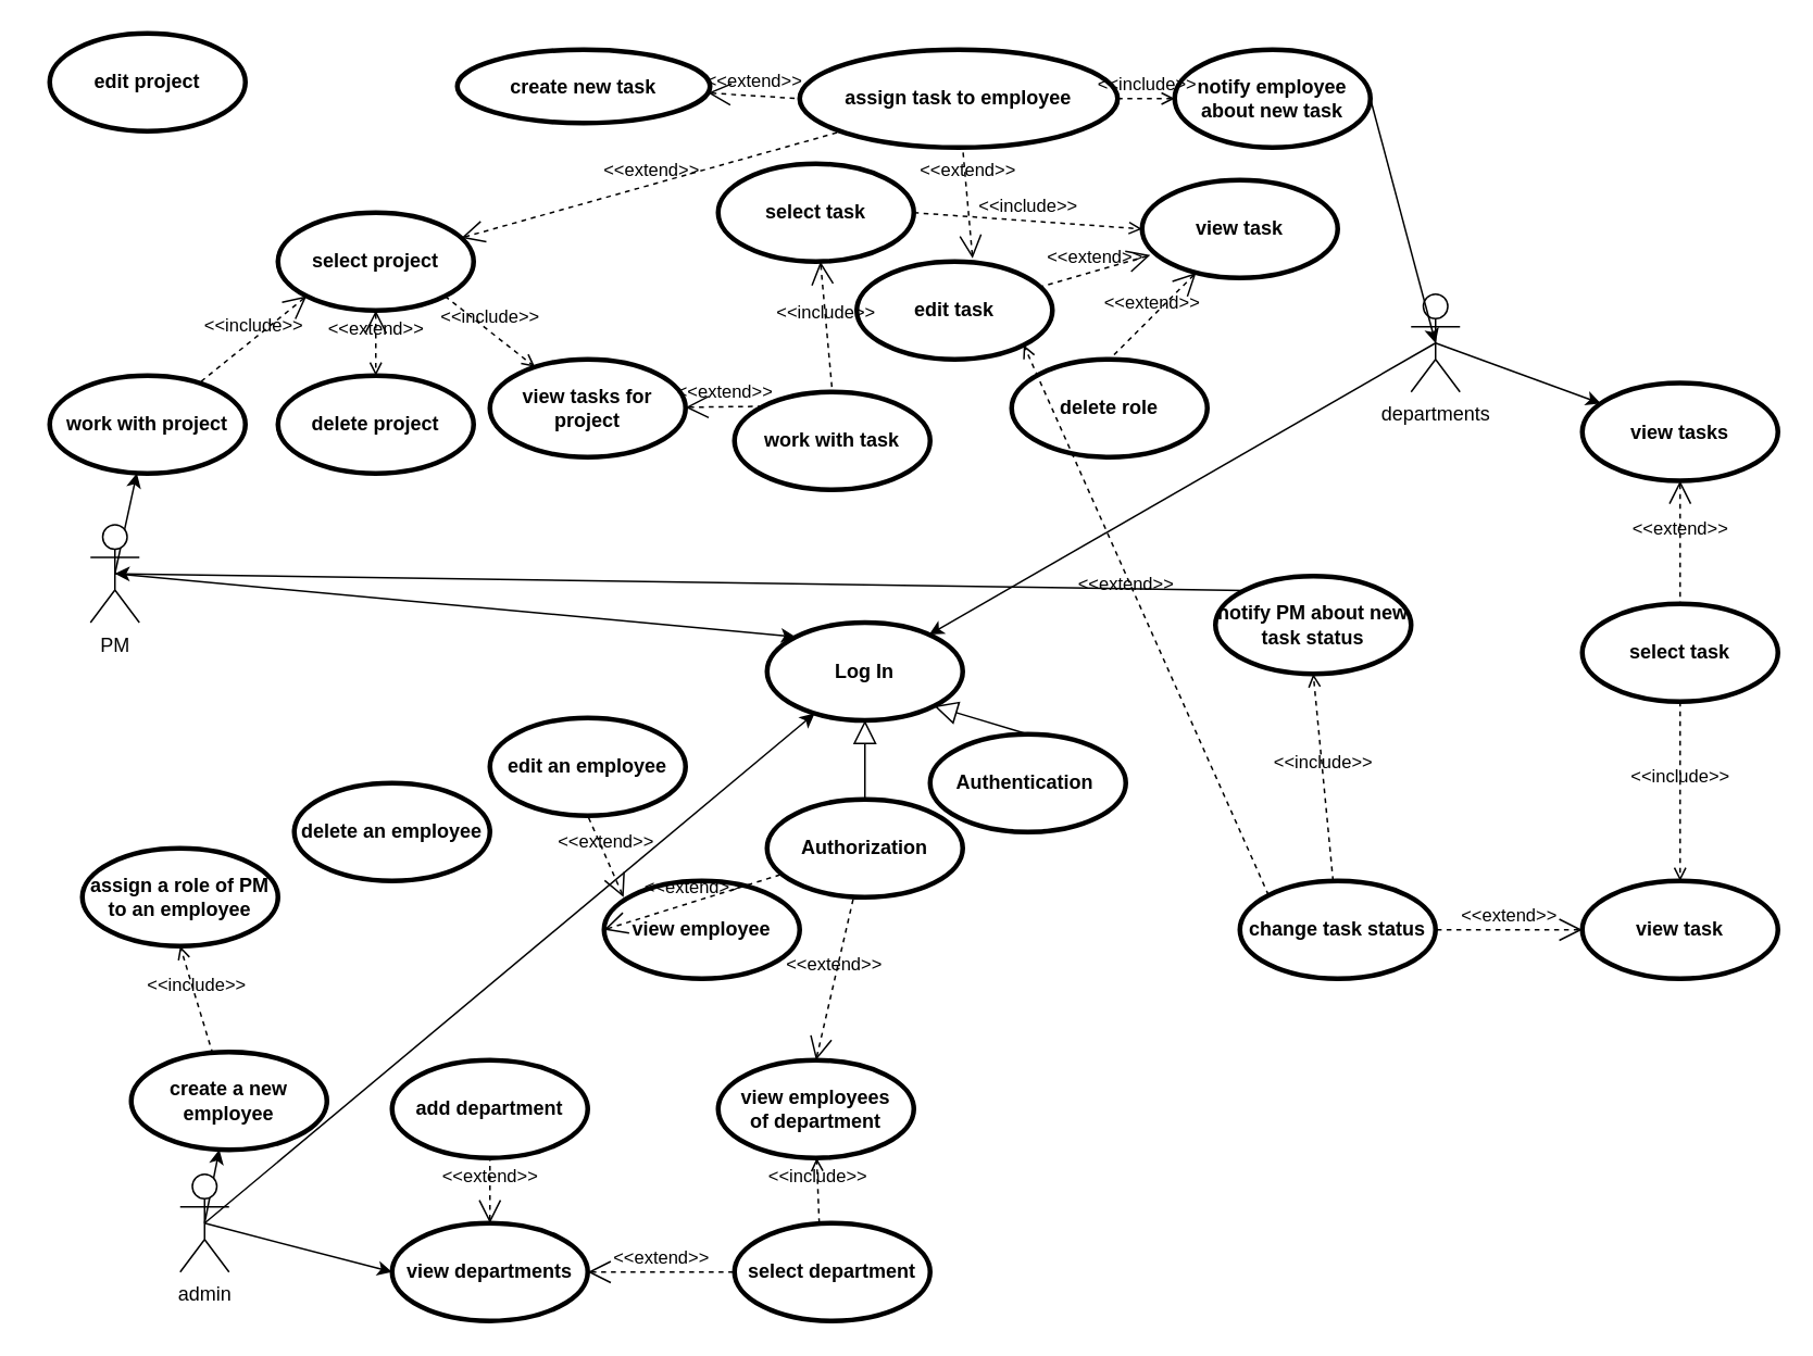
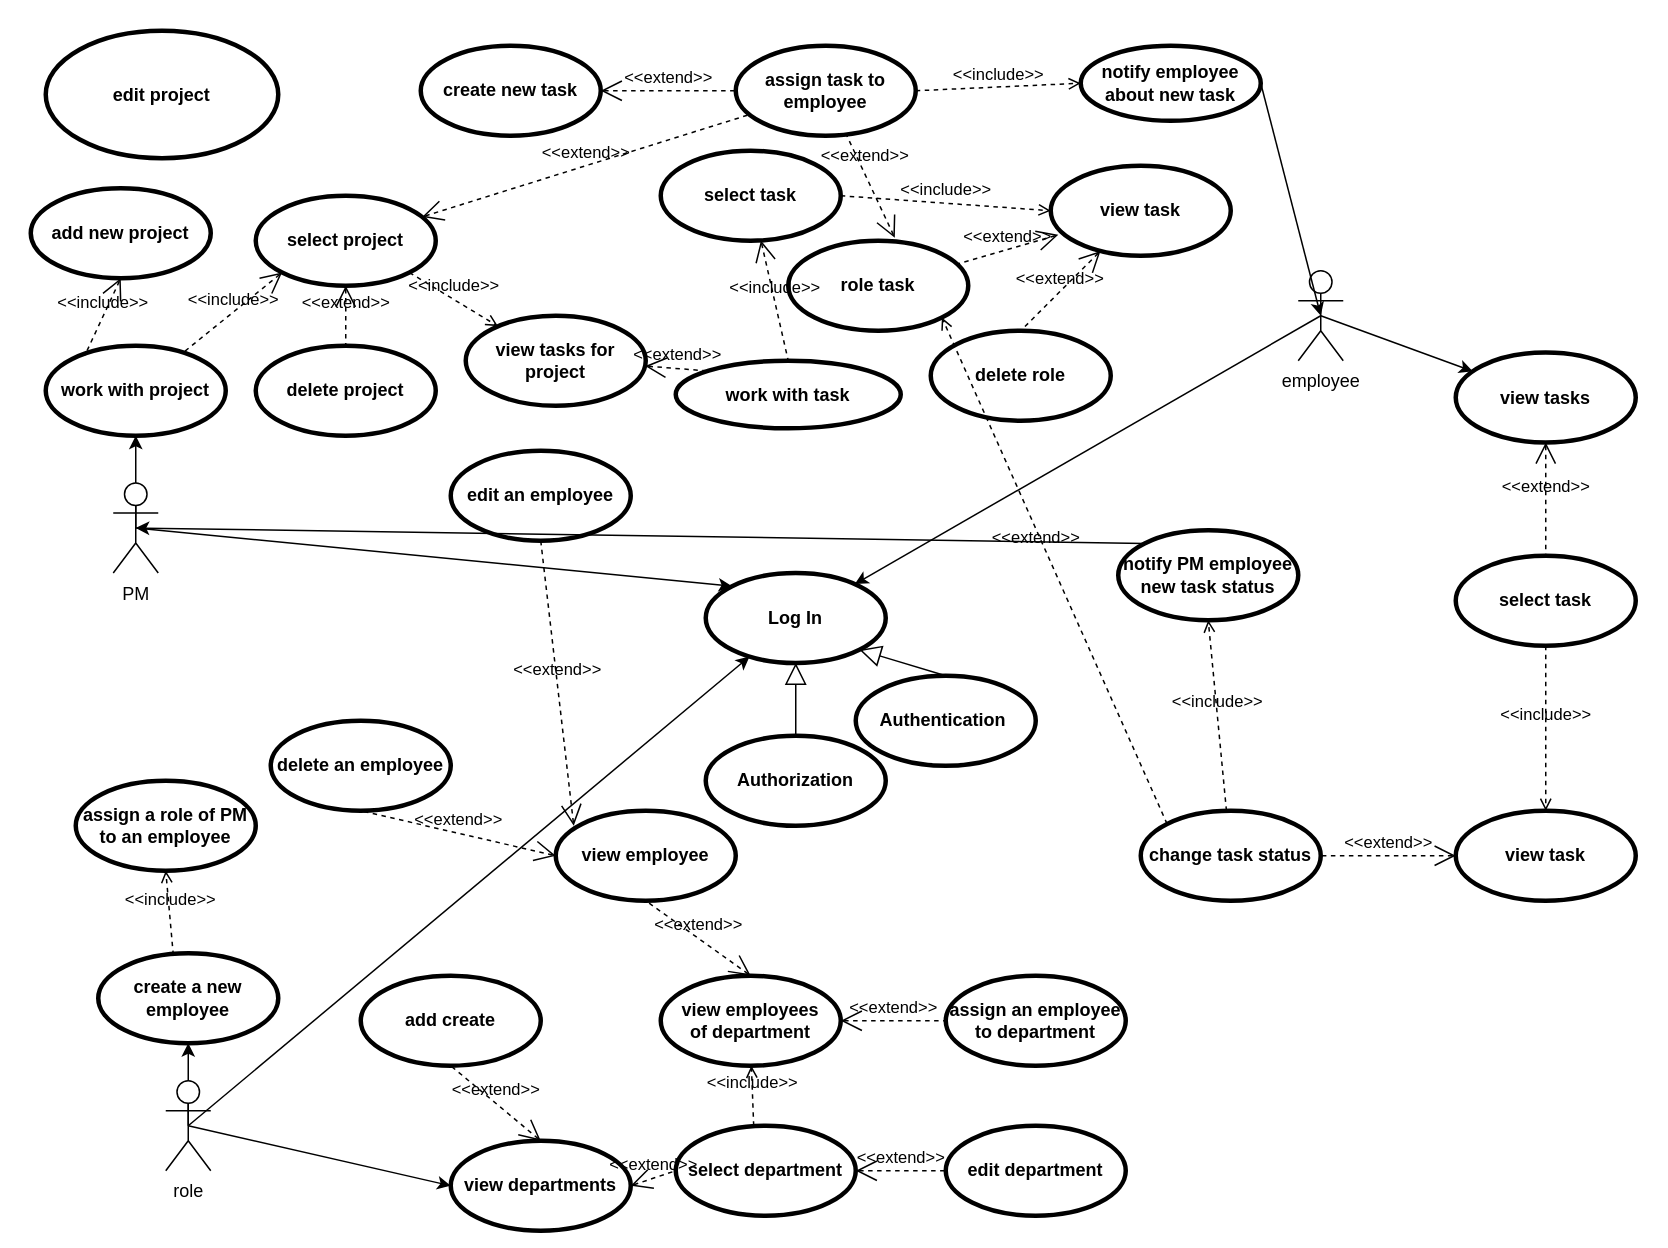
- <mxCell id="36" value="edit project" style="shape=ellipse;html=1;strokeWidth=3;fontStyle=1;whiteSpace=wrap;align=center;perimeter=ellipsePerimeter;" parent="1" vertex="1"><mxGeometry x="30" y="20" width="120" height="60" as="geometry" /></mxCell>
+ <mxCell id="36" value="edit project" style="shape=ellipse;html=1;strokeWidth=3;fontStyle=1;whiteSpace=wrap;align=center;perimeter=ellipsePerimeter;" parent="1" vertex="1"><mxGeometry x="30" y="20" width="155" height="85" as="geometry" /></mxCell>
- <mxCell id="11" value="create new task" style="shape=ellipse;html=1;strokeWidth=3;fontStyle=1;whiteSpace=wrap;align=center;perimeter=ellipsePerimeter;" parent="1" vertex="1"><mxGeometry x="280" y="30" width="155" height="45" as="geometry" /></mxCell>
+ <mxCell id="11" value="create new task" style="shape=ellipse;html=1;strokeWidth=3;fontStyle=1;whiteSpace=wrap;align=center;perimeter=ellipsePerimeter;" parent="1" vertex="1"><mxGeometry x="280" y="30" width="120" height="60" as="geometry" /></mxCell>
- <mxCell id="12" value="assign task to employee" style="shape=ellipse;html=1;strokeWidth=3;fontStyle=1;whiteSpace=wrap;align=center;perimeter=ellipsePerimeter;" parent="1" vertex="1"><mxGeometry x="490" y="30" width="195" height="60" as="geometry" /></mxCell>
+ <mxCell id="12" value="assign task to employee" style="shape=ellipse;html=1;strokeWidth=3;fontStyle=1;whiteSpace=wrap;align=center;perimeter=ellipsePerimeter;" parent="1" vertex="1"><mxGeometry x="490" y="30" width="120" height="60" as="geometry" /></mxCell>
- <mxCell id="16" value="notify employee about new task" style="shape=ellipse;html=1;strokeWidth=3;fontStyle=1;whiteSpace=wrap;align=center;perimeter=ellipsePerimeter;" parent="1" vertex="1"><mxGeometry x="720" y="30" width="120" height="60" as="geometry" /></mxCell>
+ <mxCell id="16" value="notify employee about new task" style="shape=ellipse;html=1;strokeWidth=3;fontStyle=1;whiteSpace=wrap;align=center;perimeter=ellipsePerimeter;" parent="1" vertex="1"><mxGeometry x="720" y="30" width="120" height="50" as="geometry" /></mxCell>
+ <mxCell id="37" value="add new project" style="shape=ellipse;html=1;strokeWidth=3;fontStyle=1;whiteSpace=wrap;align=center;perimeter=ellipsePerimeter;" parent="1" vertex="1"><mxGeometry x="20" y="125" width="120" height="60" as="geometry" /></mxCell>
- <mxCell id="14" value="edit task" style="shape=ellipse;html=1;strokeWidth=3;fontStyle=1;whiteSpace=wrap;align=center;perimeter=ellipsePerimeter;" parent="1" vertex="1"><mxGeometry x="525" y="160" width="120" height="60" as="geometry" /></mxCell>
+ <mxCell id="14" value="role task" style="shape=ellipse;html=1;strokeWidth=3;fontStyle=1;whiteSpace=wrap;align=center;perimeter=ellipsePerimeter;" parent="1" vertex="1"><mxGeometry x="525" y="160" width="120" height="60" as="geometry" /></mxCell>
+ <mxCell id="47" value="&amp;lt;&amp;lt;include&amp;gt;&amp;gt;" style="edgeStyle=none;html=1;startArrow=open;endArrow=none;startSize=12;verticalAlign=bottom;dashed=1;labelBackgroundColor=none;entryX=0.218;entryY=0.104;entryDx=0;entryDy=0;exitX=0.5;exitY=1;exitDx=0;exitDy=0;entryPerimeter=0;" parent="1" source="37" target="35" edge="1"><mxGeometry width="160" relative="1" as="geometry"><mxPoint x="390" y="320" as="sourcePoint" /><mxPoint x="230" y="320" as="targetPoint" /></mxGeometry></mxCell>
- <mxCell id="52" value="&amp;lt;&amp;lt;extend&amp;gt;&amp;gt;" style="edgeStyle=none;html=1;startArrow=open;endArrow=open;startSize=12;verticalAlign=bottom;dashed=1;labelBackgroundColor=none;" parent="1" source="46" target="13" edge="1"><mxGeometry width="160" relative="1" as="geometry"><mxPoint x="310" y="260" as="sourcePoint" /><mxPoint x="450" y="270" as="targetPoint" /></mxGeometry></mxCell>
+ <mxCell id="52" value="&amp;lt;&amp;lt;extend&amp;gt;&amp;gt;" style="edgeStyle=none;html=1;startArrow=open;endArrow=none;startSize=12;verticalAlign=bottom;dashed=1;labelBackgroundColor=none;" parent="1" source="46" target="13" edge="1"><mxGeometry width="160" relative="1" as="geometry"><mxPoint x="310" y="260" as="sourcePoint" /><mxPoint x="450" y="270" as="targetPoint" /></mxGeometry></mxCell>
- <mxCell id="49" value="view tasks for project" style="shape=ellipse;html=1;strokeWidth=3;fontStyle=1;whiteSpace=wrap;align=center;perimeter=ellipsePerimeter;" parent="1" vertex="1"><mxGeometry x="300" y="220" width="120" height="60" as="geometry" /></mxCell>
+ <mxCell id="49" value="view tasks for project" style="shape=ellipse;html=1;strokeWidth=3;fontStyle=1;whiteSpace=wrap;align=center;perimeter=ellipsePerimeter;" parent="1" vertex="1"><mxGeometry x="310" y="210" width="120" height="60" as="geometry" /></mxCell>
- <mxCell id="6" value="departments" style="shape=umlActor;html=1;verticalLabelPosition=bottom;verticalAlign=top;align=center;" parent="1" vertex="1"><mxGeometry x="865" y="180" width="30" height="60" as="geometry" /></mxCell>
+ <mxCell id="6" value="employee" style="shape=umlActor;html=1;verticalLabelPosition=bottom;verticalAlign=top;align=center;" parent="1" vertex="1"><mxGeometry x="865" y="180" width="30" height="60" as="geometry" /></mxCell>
- <mxCell id="74" value="work with task" style="shape=ellipse;html=1;strokeWidth=3;fontStyle=1;whiteSpace=wrap;align=center;perimeter=ellipsePerimeter;" vertex="1" parent="1"><mxGeometry x="450" y="240" width="120" height="60" as="geometry" /></mxCell>
+ <mxCell id="74" value="work with task" style="shape=ellipse;html=1;strokeWidth=3;fontStyle=1;whiteSpace=wrap;align=center;perimeter=ellipsePerimeter;" vertex="1" parent="1"><mxGeometry x="450" y="240" width="150" height="45" as="geometry" /></mxCell>
- <mxCell id="3" value="PM" style="shape=umlActor;html=1;verticalLabelPosition=bottom;verticalAlign=top;align=center;" parent="1" vertex="1"><mxGeometry x="55" y="321.5" width="30" height="60" as="geometry" /></mxCell>
+ <mxCell id="3" value="PM" style="shape=umlActor;html=1;verticalLabelPosition=bottom;verticalAlign=top;align=center;" parent="1" vertex="1"><mxGeometry x="75" y="321.5" width="30" height="60" as="geometry" /></mxCell>
- <mxCell id="24" value="notify PM about new task status" style="shape=ellipse;html=1;strokeWidth=3;fontStyle=1;whiteSpace=wrap;align=center;perimeter=ellipsePerimeter;" parent="1" vertex="1"><mxGeometry x="745" y="353" width="120" height="60" as="geometry" /></mxCell>
+ <mxCell id="24" value="notify PM employee new task status" style="shape=ellipse;html=1;strokeWidth=3;fontStyle=1;whiteSpace=wrap;align=center;perimeter=ellipsePerimeter;" parent="1" vertex="1"><mxGeometry x="745" y="353" width="120" height="60" as="geometry" /></mxCell>
- <mxCell id="18" value="edit an employee" style="shape=ellipse;html=1;strokeWidth=3;fontStyle=1;whiteSpace=wrap;align=center;perimeter=ellipsePerimeter;" parent="1" vertex="1"><mxGeometry x="300" y="440" width="120" height="60" as="geometry" /></mxCell>
+ <mxCell id="18" value="edit an employee" style="shape=ellipse;html=1;strokeWidth=3;fontStyle=1;whiteSpace=wrap;align=center;perimeter=ellipsePerimeter;" parent="1" vertex="1"><mxGeometry x="300" y="300" width="120" height="60" as="geometry" /></mxCell>
- <mxCell id="70" value="&amp;lt;&amp;lt;extend&amp;gt;&amp;gt;" style="edgeStyle=none;html=1;startArrow=open;endArrow=none;startSize=12;verticalAlign=bottom;dashed=1;labelBackgroundColor=none;exitX=0;exitY=0.5;exitDx=0;exitDy=0;" parent="1" source="39" target="28" edge="1"><mxGeometry width="160" relative="1" as="geometry"><mxPoint x="360" y="570" as="sourcePoint" /><mxPoint x="430" y="560" as="targetPoint" /></mxGeometry></mxCell>
+ <mxCell id="70" value="&amp;lt;&amp;lt;extend&amp;gt;&amp;gt;" style="edgeStyle=none;html=1;startArrow=open;endArrow=none;startSize=12;verticalAlign=bottom;dashed=1;labelBackgroundColor=none;entryX=0.5;entryY=1;entryDx=0;entryDy=0;exitX=0;exitY=0.5;exitDx=0;exitDy=0;" parent="1" source="39" target="19" edge="1"><mxGeometry width="160" relative="1" as="geometry"><mxPoint x="360" y="570" as="sourcePoint" /><mxPoint x="430" y="560" as="targetPoint" /></mxGeometry></mxCell>
- <mxCell id="69" value="&amp;lt;&amp;lt;extend&amp;gt;&amp;gt;" style="edgeStyle=none;html=1;startArrow=open;endArrow=none;startSize=12;verticalAlign=bottom;dashed=1;labelBackgroundColor=none;exitX=0.5;exitY=0;exitDx=0;exitDy=0;" parent="1" source="67" target="28" edge="1"><mxGeometry width="160" relative="1" as="geometry"><mxPoint x="270" y="580" as="sourcePoint" /><mxPoint x="430" y="580" as="targetPoint" /></mxGeometry></mxCell>
+ <mxCell id="69" value="&amp;lt;&amp;lt;extend&amp;gt;&amp;gt;" style="edgeStyle=none;html=1;startArrow=open;endArrow=none;startSize=12;verticalAlign=bottom;dashed=1;labelBackgroundColor=none;exitX=0.5;exitY=0;exitDx=0;exitDy=0;entryX=0.5;entryY=1;entryDx=0;entryDy=0;" parent="1" source="67" target="39" edge="1"><mxGeometry width="160" relative="1" as="geometry"><mxPoint x="270" y="580" as="sourcePoint" /><mxPoint x="430" y="580" as="targetPoint" /></mxGeometry></mxCell>
- <mxCell id="17" value="create a new employee" style="shape=ellipse;html=1;strokeWidth=3;fontStyle=1;whiteSpace=wrap;align=center;perimeter=ellipsePerimeter;" parent="1" vertex="1"><mxGeometry x="80" y="645" width="120" height="60" as="geometry" /></mxCell>
+ <mxCell id="17" value="create a new employee" style="shape=ellipse;html=1;strokeWidth=3;fontStyle=1;whiteSpace=wrap;align=center;perimeter=ellipsePerimeter;" parent="1" vertex="1"><mxGeometry x="65" y="635" width="120" height="60" as="geometry" /></mxCell>
- <mxCell id="63" value="add department" style="shape=ellipse;html=1;strokeWidth=3;fontStyle=1;whiteSpace=wrap;align=center;perimeter=ellipsePerimeter;" parent="1" vertex="1"><mxGeometry x="240" y="650" width="120" height="60" as="geometry" /></mxCell>
+ <mxCell id="63" value="add create" style="shape=ellipse;html=1;strokeWidth=3;fontStyle=1;whiteSpace=wrap;align=center;perimeter=ellipsePerimeter;" parent="1" vertex="1"><mxGeometry x="240" y="650" width="120" height="60" as="geometry" /></mxCell>
+ <mxCell id="72" value="&amp;lt;&amp;lt;extend&amp;gt;&amp;gt;" style="edgeStyle=none;html=1;startArrow=open;endArrow=none;startSize=12;verticalAlign=bottom;dashed=1;labelBackgroundColor=none;exitX=1;exitY=0.5;exitDx=0;exitDy=0;entryX=0;entryY=0.5;entryDx=0;entryDy=0;" parent="1" source="67" target="40" edge="1"><mxGeometry width="160" relative="1" as="geometry"><mxPoint x="570" y="610" as="sourcePoint" /><mxPoint x="730" y="610" as="targetPoint" /></mxGeometry></mxCell>
+ <mxCell id="40" value="assign an employee to department" style="shape=ellipse;html=1;strokeWidth=3;fontStyle=1;whiteSpace=wrap;align=center;perimeter=ellipsePerimeter;" parent="1" vertex="1"><mxGeometry x="630" y="650" width="120" height="60" as="geometry" /></mxCell>
- <mxCell id="43" value="view departments" style="shape=ellipse;html=1;strokeWidth=3;fontStyle=1;whiteSpace=wrap;align=center;perimeter=ellipsePerimeter;" parent="1" vertex="1"><mxGeometry x="240" y="750" width="120" height="60" as="geometry" /></mxCell>
+ <mxCell id="43" value="view departments" style="shape=ellipse;html=1;strokeWidth=3;fontStyle=1;whiteSpace=wrap;align=center;perimeter=ellipsePerimeter;" parent="1" vertex="1"><mxGeometry x="300" y="760" width="120" height="60" as="geometry" /></mxCell>
+ <mxCell id="66" value="&amp;lt;&amp;lt;extend&amp;gt;&amp;gt;" style="edgeStyle=none;html=1;startArrow=open;endArrow=none;startSize=12;verticalAlign=bottom;dashed=1;labelBackgroundColor=none;entryX=0;entryY=0.5;entryDx=0;entryDy=0;" parent="1" source="44" target="65" edge="1"><mxGeometry width="160" relative="1" as="geometry"><mxPoint x="600" y="790" as="sourcePoint" /><mxPoint x="760" y="790" as="targetPoint" /></mxGeometry></mxCell>
+ <mxCell id="65" value="edit department" style="shape=ellipse;html=1;strokeWidth=3;fontStyle=1;whiteSpace=wrap;align=center;perimeter=ellipsePerimeter;" parent="1" vertex="1"><mxGeometry x="630" y="750" width="120" height="60" as="geometry" /></mxCell>
- <mxCell id="10" value="admin" style="shape=umlActor;html=1;verticalLabelPosition=bottom;verticalAlign=top;align=center;" parent="1" vertex="1"><mxGeometry x="110" y="720" width="30" height="60" as="geometry" /></mxCell>
+ <mxCell id="10" value="role" style="shape=umlActor;html=1;verticalLabelPosition=bottom;verticalAlign=top;align=center;" parent="1" vertex="1"><mxGeometry x="110" y="720" width="30" height="60" as="geometry" /></mxCell>
